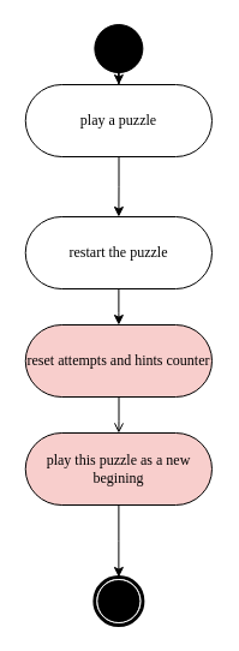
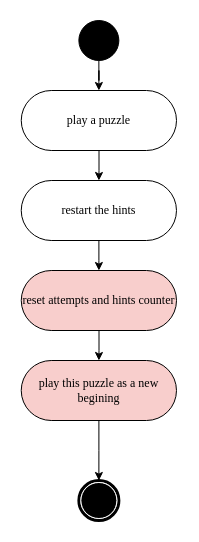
- <mxCell id="6" value="play a puzzle" style="rounded=1;whiteSpace=wrap;html=1;shadow=0;comic=0;labelBackgroundColor=none;strokeWidth=1;fontFamily=Verdana;fontSize=12;align=center;arcSize=50;" vertex="1" parent="1"><mxGeometry x="20.75" y="70" width="155.25" height="60" as="geometry" /></mxCell>
+ <mxCell id="6" value="play a puzzle" style="rounded=1;whiteSpace=wrap;html=1;shadow=0;comic=0;labelBackgroundColor=none;strokeWidth=1;fontFamily=Verdana;fontSize=12;align=center;arcSize=50;" vertex="1" parent="1"><mxGeometry x="20.75" y="90" width="155.25" height="60" as="geometry" /></mxCell>
- <mxCell id="8" value="restart the puzzle" style="rounded=1;whiteSpace=wrap;html=1;shadow=0;comic=0;labelBackgroundColor=none;strokeWidth=1;fontFamily=Verdana;fontSize=12;align=center;arcSize=50;" vertex="1" parent="1"><mxGeometry x="20.74" y="180" width="155.25" height="60" as="geometry" /></mxCell>
+ <mxCell id="8" value="restart the hints" style="rounded=1;whiteSpace=wrap;html=1;shadow=0;comic=0;labelBackgroundColor=none;strokeWidth=1;fontFamily=Verdana;fontSize=12;align=center;arcSize=50;" vertex="1" parent="1"><mxGeometry x="20.74" y="180" width="155.25" height="60" as="geometry" /></mxCell>
- <mxCell id="9" value="" style="edgeStyle=orthogonalEdgeStyle;rounded=0;orthogonalLoop=1;jettySize=auto;html=1;endArrow=open;" edge="1" parent="1" source="10" target="12"><mxGeometry relative="1" as="geometry" /></mxCell>
+ <mxCell id="9" value="" style="edgeStyle=orthogonalEdgeStyle;rounded=0;orthogonalLoop=1;jettySize=auto;html=1;" edge="1" parent="1" source="10" target="12"><mxGeometry relative="1" as="geometry" /></mxCell>
